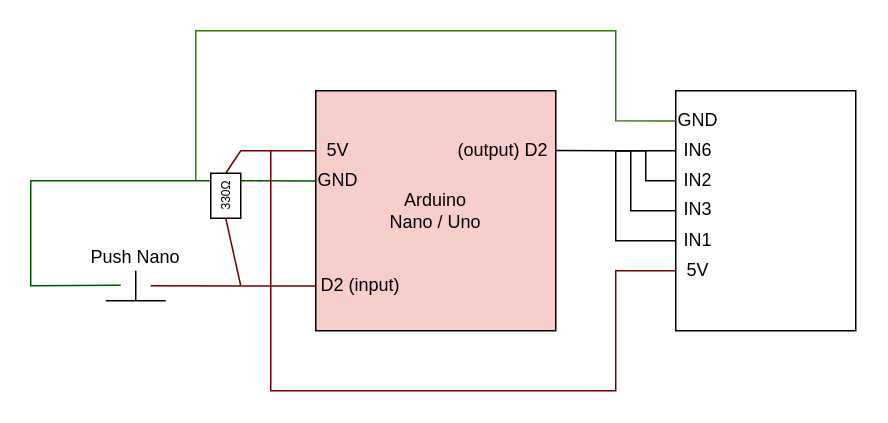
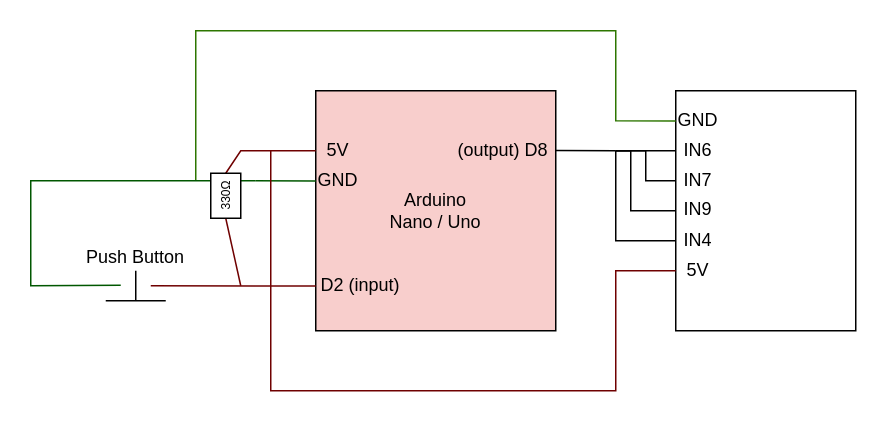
- <mxCell id="10" value="(output) D2" style="text;html=1;strokeColor=none;fillColor=none;align=center;verticalAlign=middle;whiteSpace=wrap;rounded=0;" vertex="1" parent="1"><mxGeometry x="300" y="90" width="70" height="20" as="geometry" /></mxCell>
+ <mxCell id="10" value="(output) D8" style="text;html=1;strokeColor=none;fillColor=none;align=center;verticalAlign=middle;whiteSpace=wrap;rounded=0;" vertex="1" parent="1"><mxGeometry x="300" y="90" width="70" height="20" as="geometry" /></mxCell>
- <mxCell id="17" value="IN2" style="text;html=1;strokeColor=none;fillColor=none;align=center;verticalAlign=middle;whiteSpace=wrap;rounded=0;" vertex="1" parent="1"><mxGeometry x="450" y="110" width="30" height="20" as="geometry" /></mxCell>
+ <mxCell id="17" value="IN7" style="text;html=1;strokeColor=none;fillColor=none;align=center;verticalAlign=middle;whiteSpace=wrap;rounded=0;" vertex="1" parent="1"><mxGeometry x="450" y="110" width="30" height="20" as="geometry" /></mxCell>
- <mxCell id="18" value="IN3" style="text;html=1;strokeColor=none;fillColor=none;align=center;verticalAlign=middle;whiteSpace=wrap;rounded=0;" vertex="1" parent="1"><mxGeometry x="450" y="130" width="30" height="17.5" as="geometry" /></mxCell>
+ <mxCell id="18" value="IN9" style="text;html=1;strokeColor=none;fillColor=none;align=center;verticalAlign=middle;whiteSpace=wrap;rounded=0;" vertex="1" parent="1"><mxGeometry x="450" y="130" width="30" height="17.5" as="geometry" /></mxCell>
- <mxCell id="19" value="IN1" style="text;html=1;strokeColor=none;fillColor=none;align=center;verticalAlign=middle;whiteSpace=wrap;rounded=0;" vertex="1" parent="1"><mxGeometry x="450" y="150" width="30" height="20" as="geometry" /></mxCell>
+ <mxCell id="19" value="IN4" style="text;html=1;strokeColor=none;fillColor=none;align=center;verticalAlign=middle;whiteSpace=wrap;rounded=0;" vertex="1" parent="1"><mxGeometry x="450" y="150" width="30" height="20" as="geometry" /></mxCell>
- <mxCell id="27" value="Push Nano" style="text;html=1;strokeColor=none;fillColor=none;align=center;verticalAlign=middle;whiteSpace=wrap;rounded=0;" vertex="1" parent="1"><mxGeometry x="50" y="162.5" width="80" height="17.5" as="geometry" /></mxCell>
+ <mxCell id="27" value="Push Button" style="text;html=1;strokeColor=none;fillColor=none;align=center;verticalAlign=middle;whiteSpace=wrap;rounded=0;" vertex="1" parent="1"><mxGeometry x="50" y="162.5" width="80" height="17.5" as="geometry" /></mxCell>
